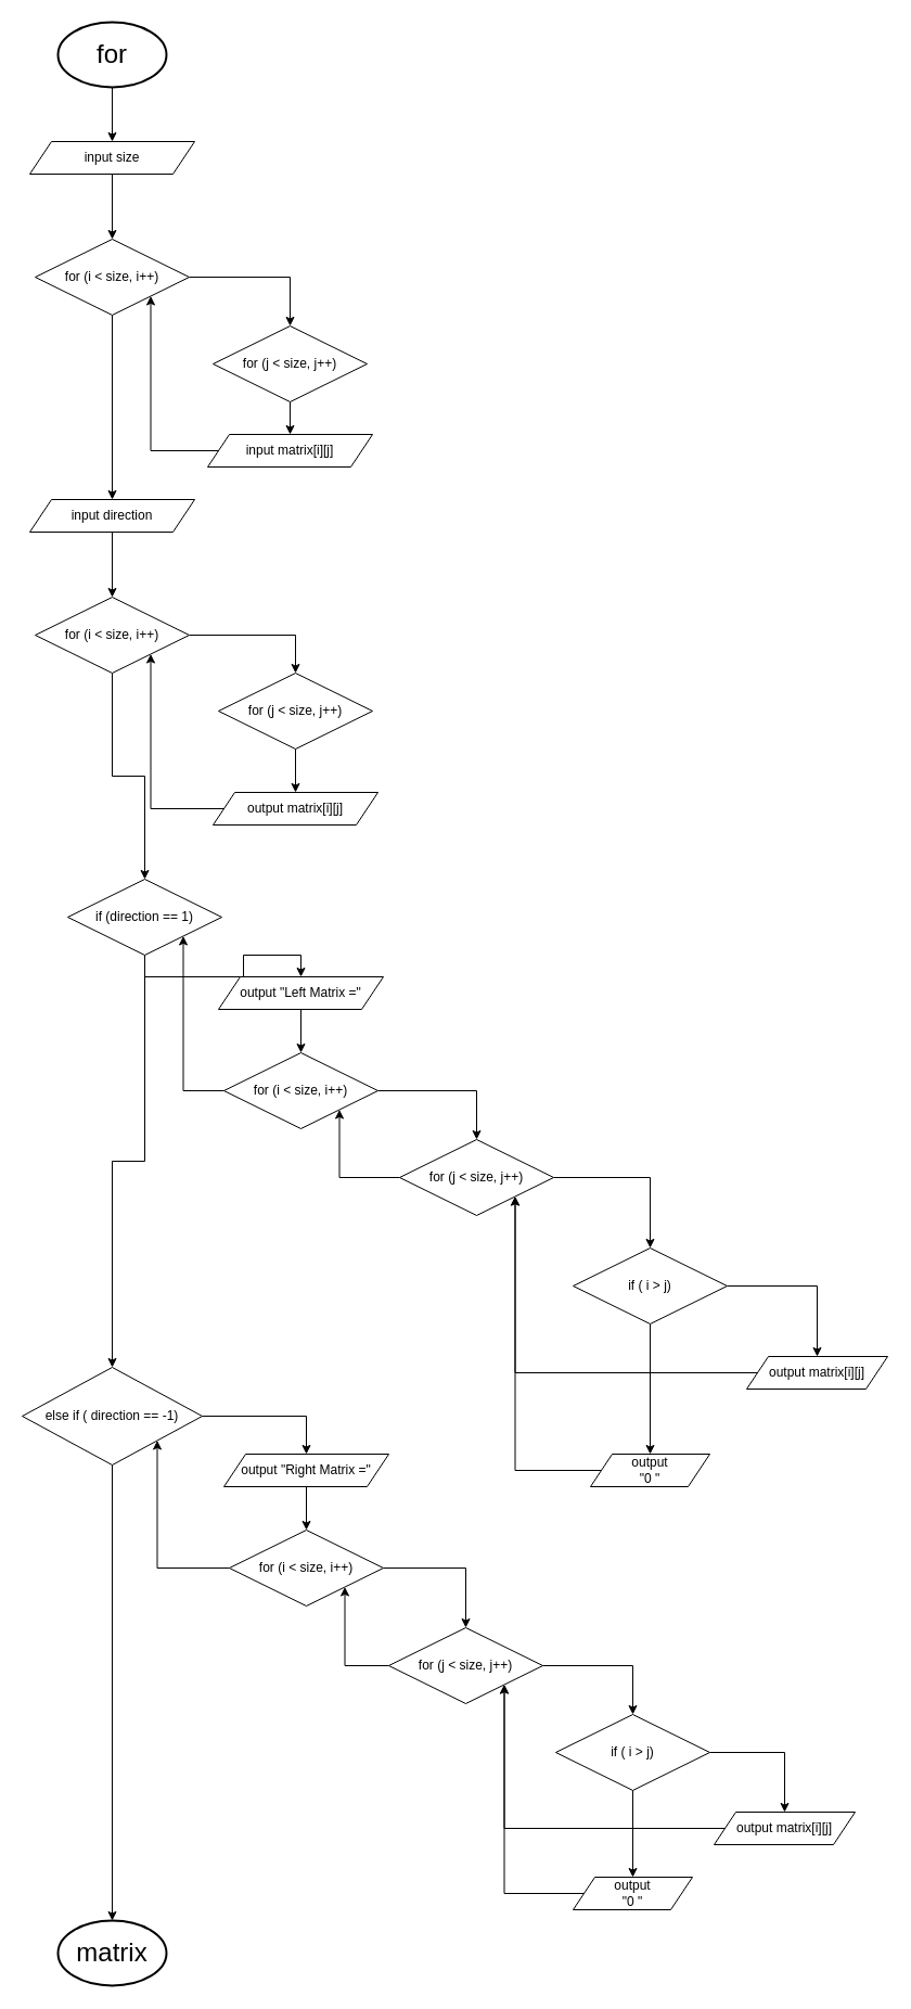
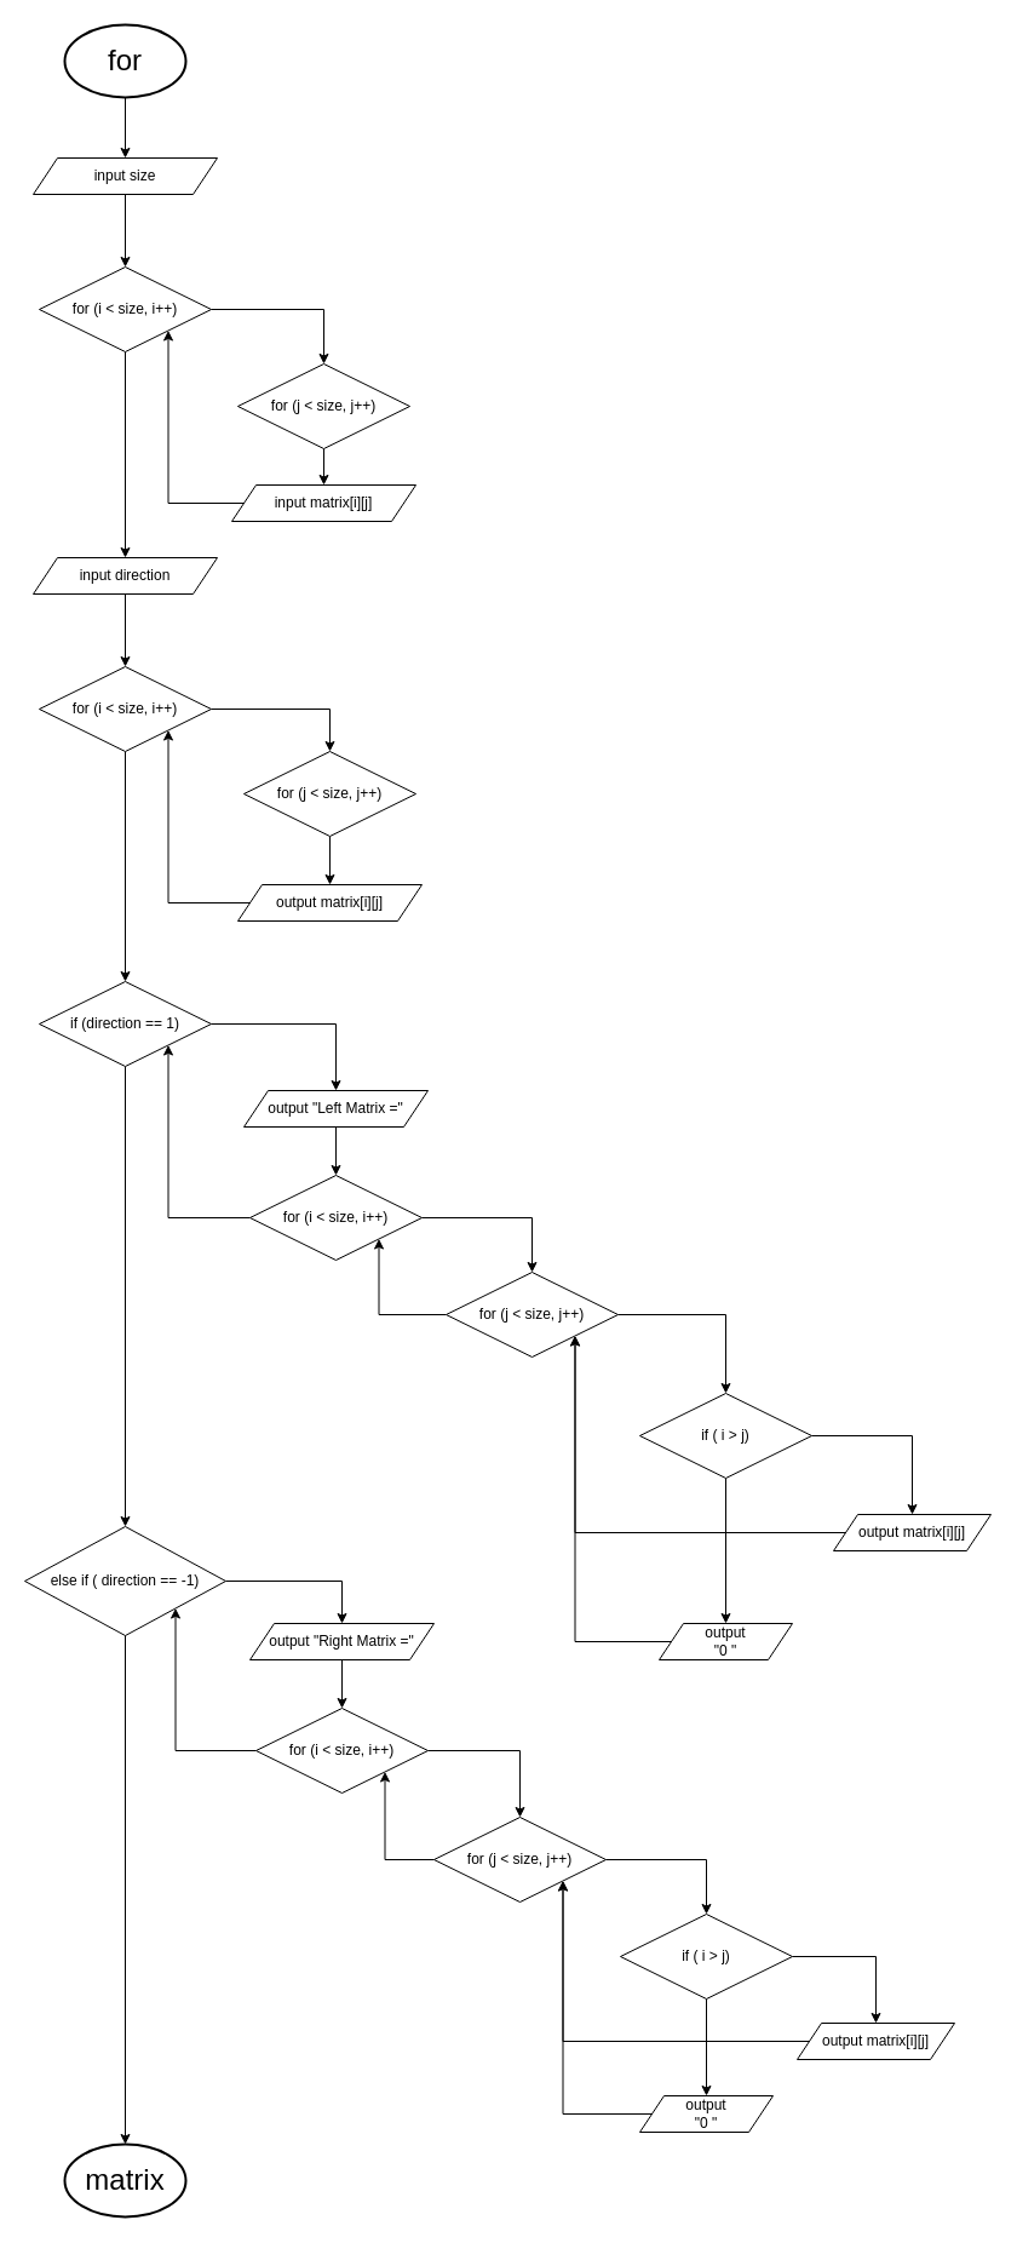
- <mxCell id="25" value="if (direction == 1)" style="rhombus;whiteSpace=wrap;html=1;" vertex="1" parent="1"><mxGeometry x="62" y="810" width="142" height="70" as="geometry" /></mxCell>
+ <mxCell id="25" value="if (direction == 1)" style="rhombus;whiteSpace=wrap;html=1;" vertex="1" parent="1"><mxGeometry x="32" y="810" width="142" height="70" as="geometry" /></mxCell>
